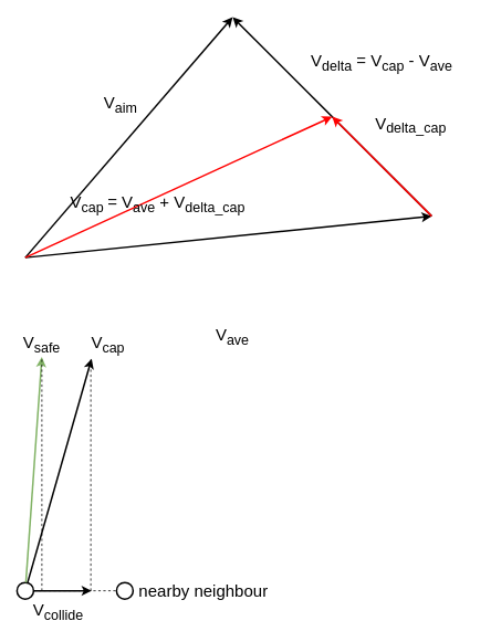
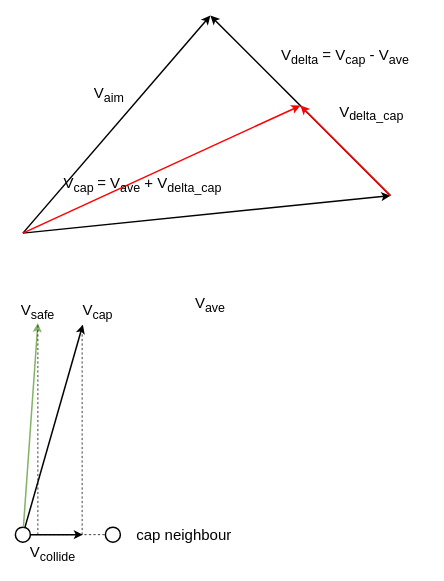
- <mxCell id="21" value="nearby neighbour" style="text;html=1;align=center;verticalAlign=middle;whiteSpace=wrap;rounded=0;fontSize=20;strokeWidth=2;" parent="1" vertex="1"><mxGeometry x="160" y="693.25" width="170" height="37.5" as="geometry" /></mxCell>
+ <mxCell id="21" value="cap neighbour" style="text;html=1;align=center;verticalAlign=middle;whiteSpace=wrap;rounded=0;fontSize=20;strokeWidth=2;" parent="1" vertex="1"><mxGeometry x="160" y="693.25" width="170" height="37.5" as="geometry" /></mxCell>
